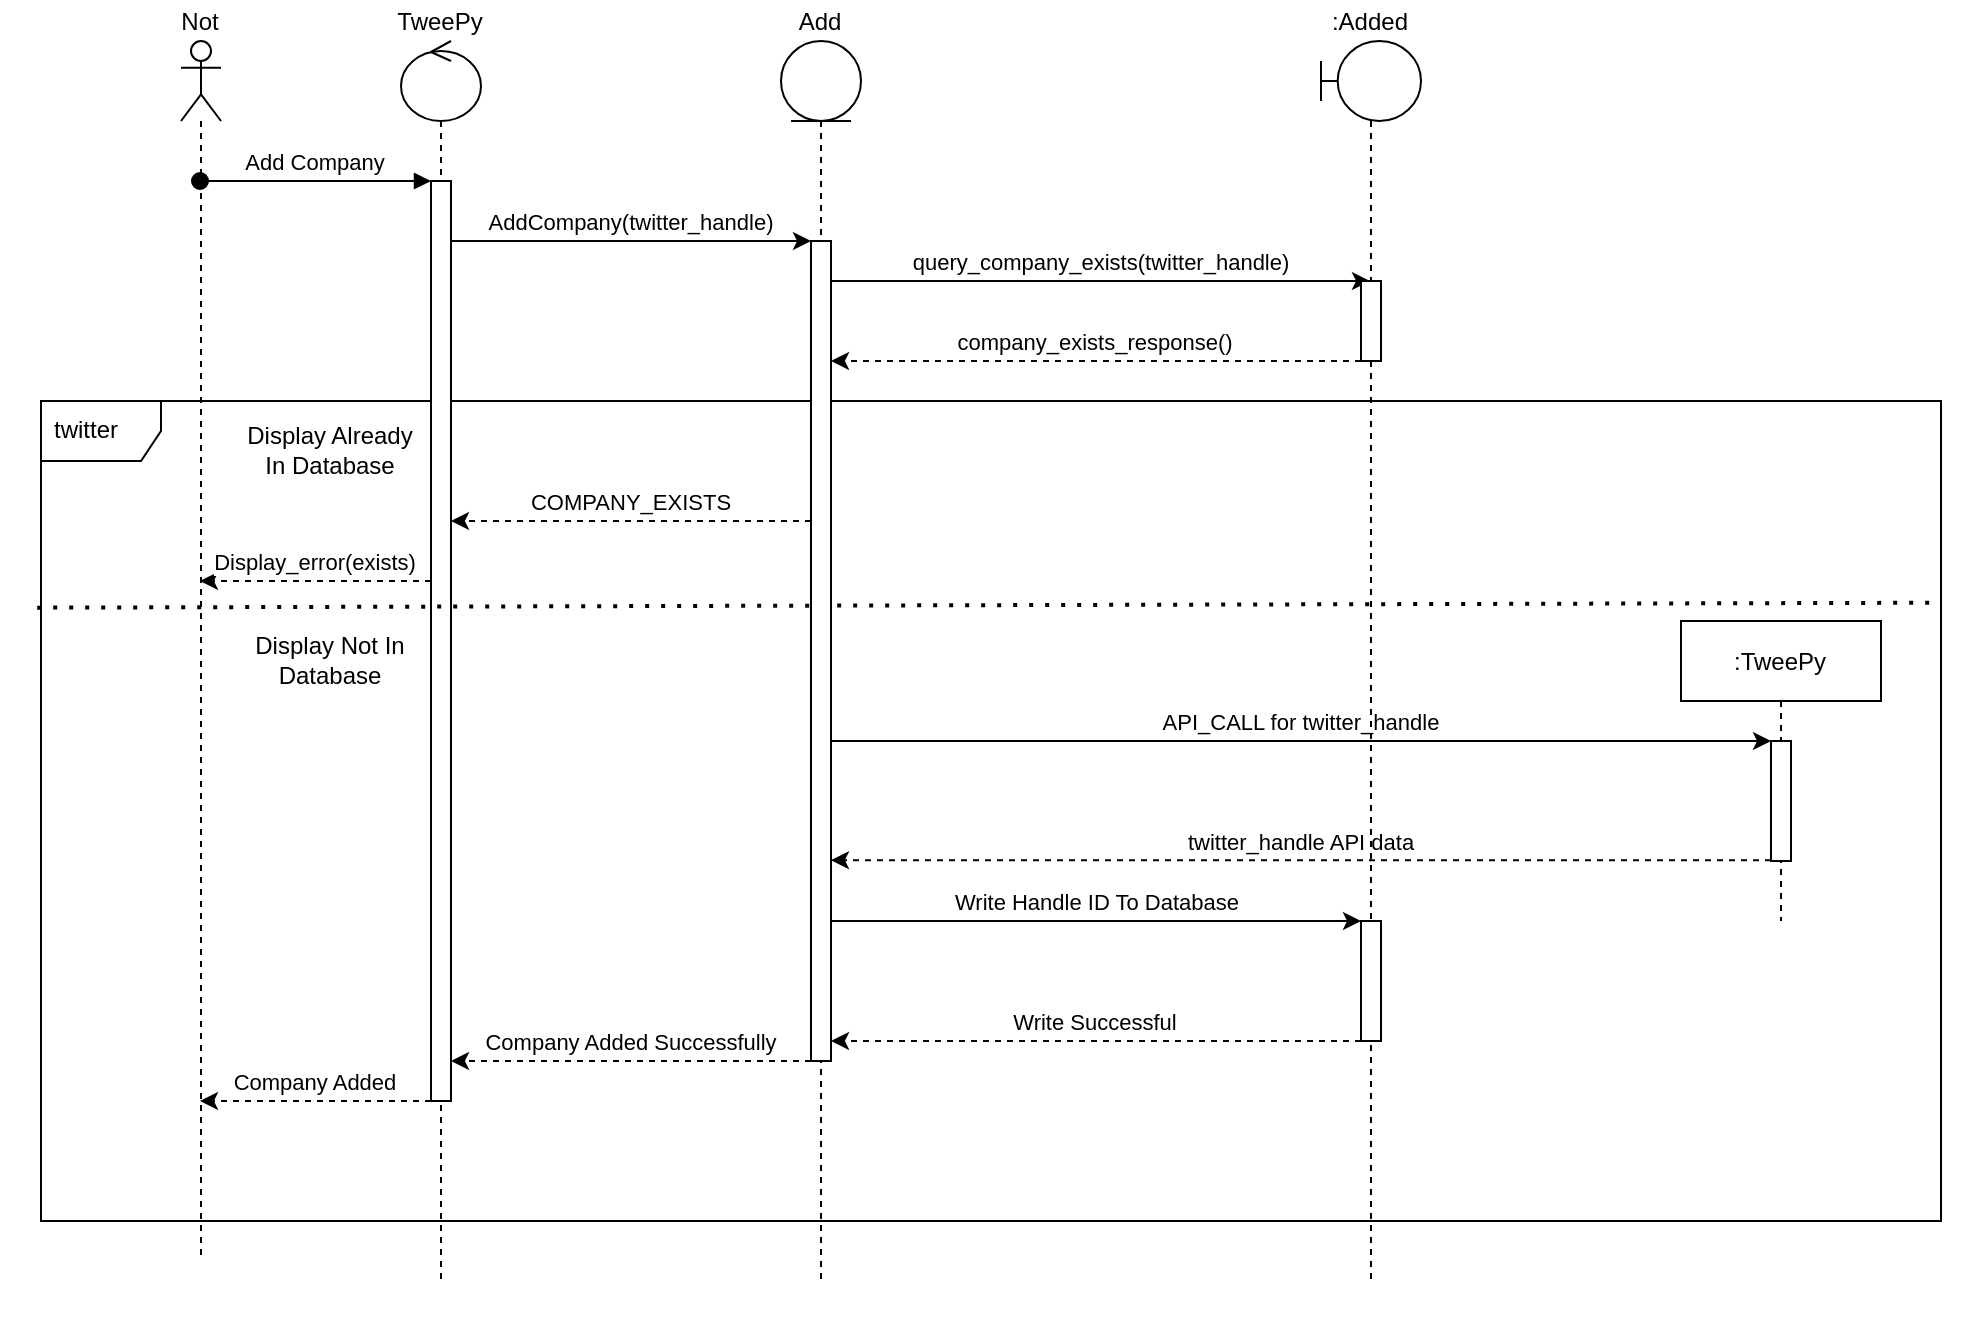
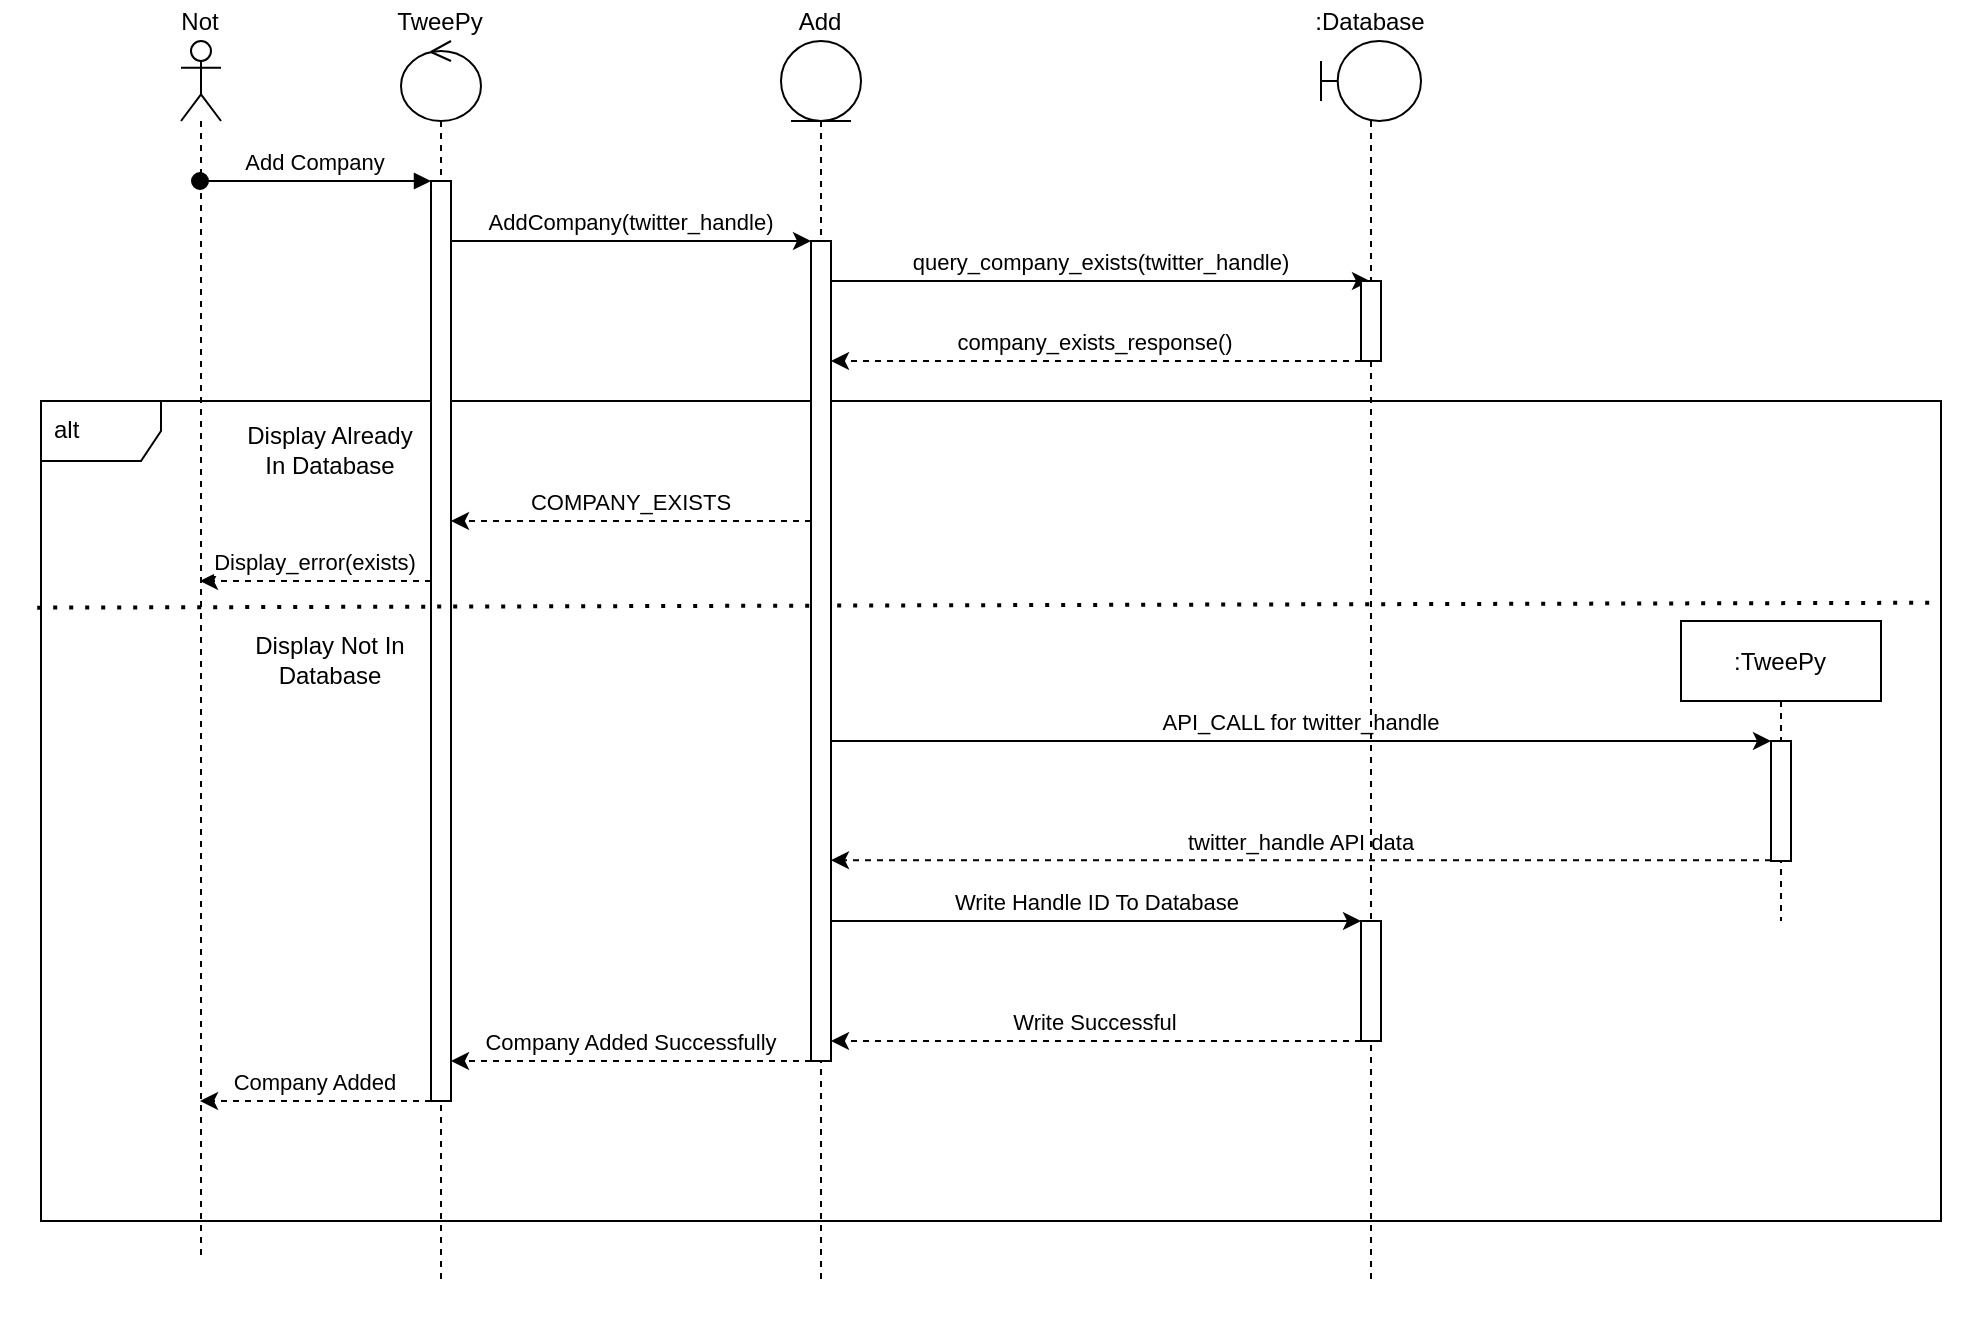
- <mxCell id="18" value=":Added" style="shape=umlLifeline;participant=umlBoundary;perimeter=lifelinePerimeter;whiteSpace=wrap;html=1;container=1;collapsible=0;recursiveResize=0;verticalAlign=bottom;spacingTop=36;outlineConnect=0;size=40;labelPosition=center;verticalLabelPosition=top;align=center;" parent="1" vertex="1"><mxGeometry x="660" y="20" width="50" height="620" as="geometry" /></mxCell>
+ <mxCell id="18" value=":Database" style="shape=umlLifeline;participant=umlBoundary;perimeter=lifelinePerimeter;whiteSpace=wrap;html=1;container=1;collapsible=0;recursiveResize=0;verticalAlign=bottom;spacingTop=36;outlineConnect=0;size=40;labelPosition=center;verticalLabelPosition=top;align=center;" parent="1" vertex="1"><mxGeometry x="660" y="20" width="50" height="620" as="geometry" /></mxCell>
- <mxCell id="2" value="twitter" style="shape=umlFrame;whiteSpace=wrap;html=1;width=60;height=30;boundedLbl=1;verticalAlign=middle;align=left;spacingLeft=5;" parent="1" vertex="1"><mxGeometry x="20" y="200" width="950" height="410" as="geometry" /></mxCell>
+ <mxCell id="2" value="alt" style="shape=umlFrame;whiteSpace=wrap;html=1;width=60;height=30;boundedLbl=1;verticalAlign=middle;align=left;spacingLeft=5;" parent="1" vertex="1"><mxGeometry x="20" y="200" width="950" height="410" as="geometry" /></mxCell>
